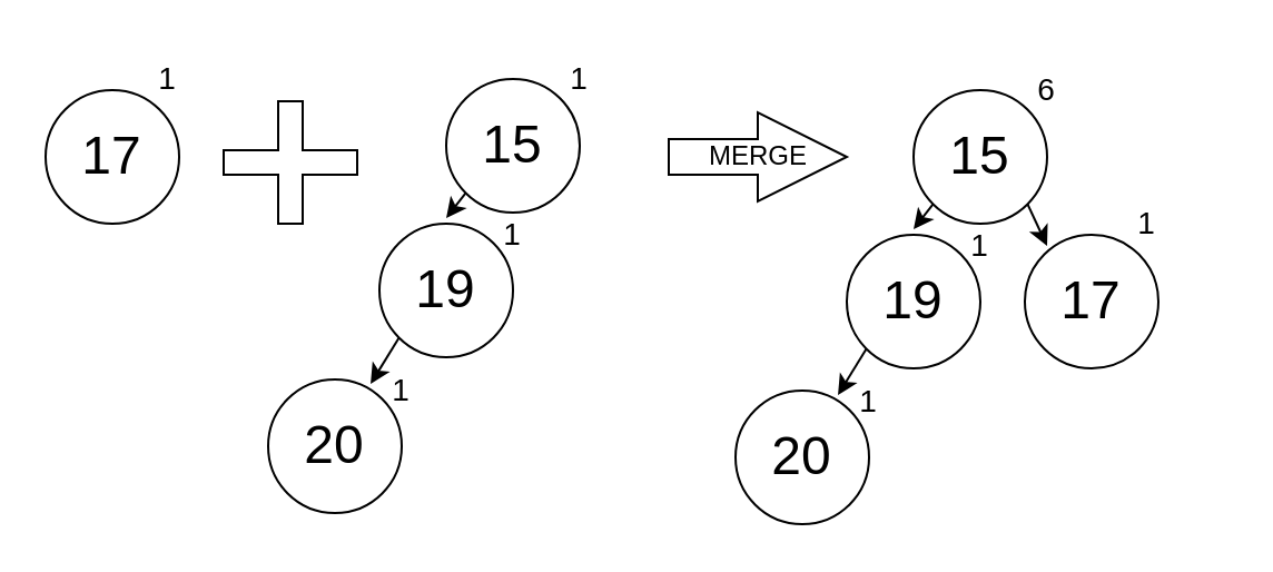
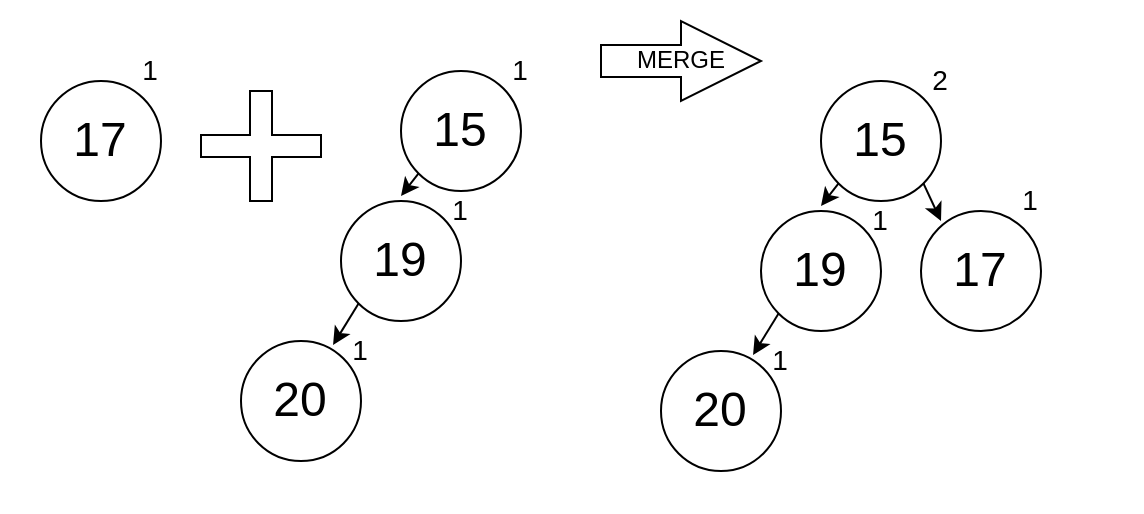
- <mxCell id="17" value="6" style="text;html=1;strokeColor=none;fillColor=none;align=center;verticalAlign=middle;whiteSpace=wrap;rounded=0;fontSize=14;" vertex="1" parent="1"><mxGeometry x="440" y="25" width="60" height="30" as="geometry" /></mxCell>
+ <mxCell id="17" value="2" style="text;html=1;strokeColor=none;fillColor=none;align=center;verticalAlign=middle;whiteSpace=wrap;rounded=0;fontSize=14;" vertex="1" parent="1"><mxGeometry x="440" y="25" width="60" height="30" as="geometry" /></mxCell>
- <mxCell id="3" value="MERGE" style="html=1;shadow=0;dashed=0;align=center;verticalAlign=middle;shape=mxgraph.arrows2.arrow;dy=0.6;dx=40;notch=0;" vertex="1" parent="1"><mxGeometry x="300" y="50" width="80" height="40" as="geometry" /></mxCell>
+ <mxCell id="3" value="MERGE" style="html=1;shadow=0;dashed=0;align=center;verticalAlign=middle;shape=mxgraph.arrows2.arrow;dy=0.6;dx=40;notch=0;" vertex="1" parent="1"><mxGeometry x="300" y="10" width="80" height="40" as="geometry" /></mxCell>
